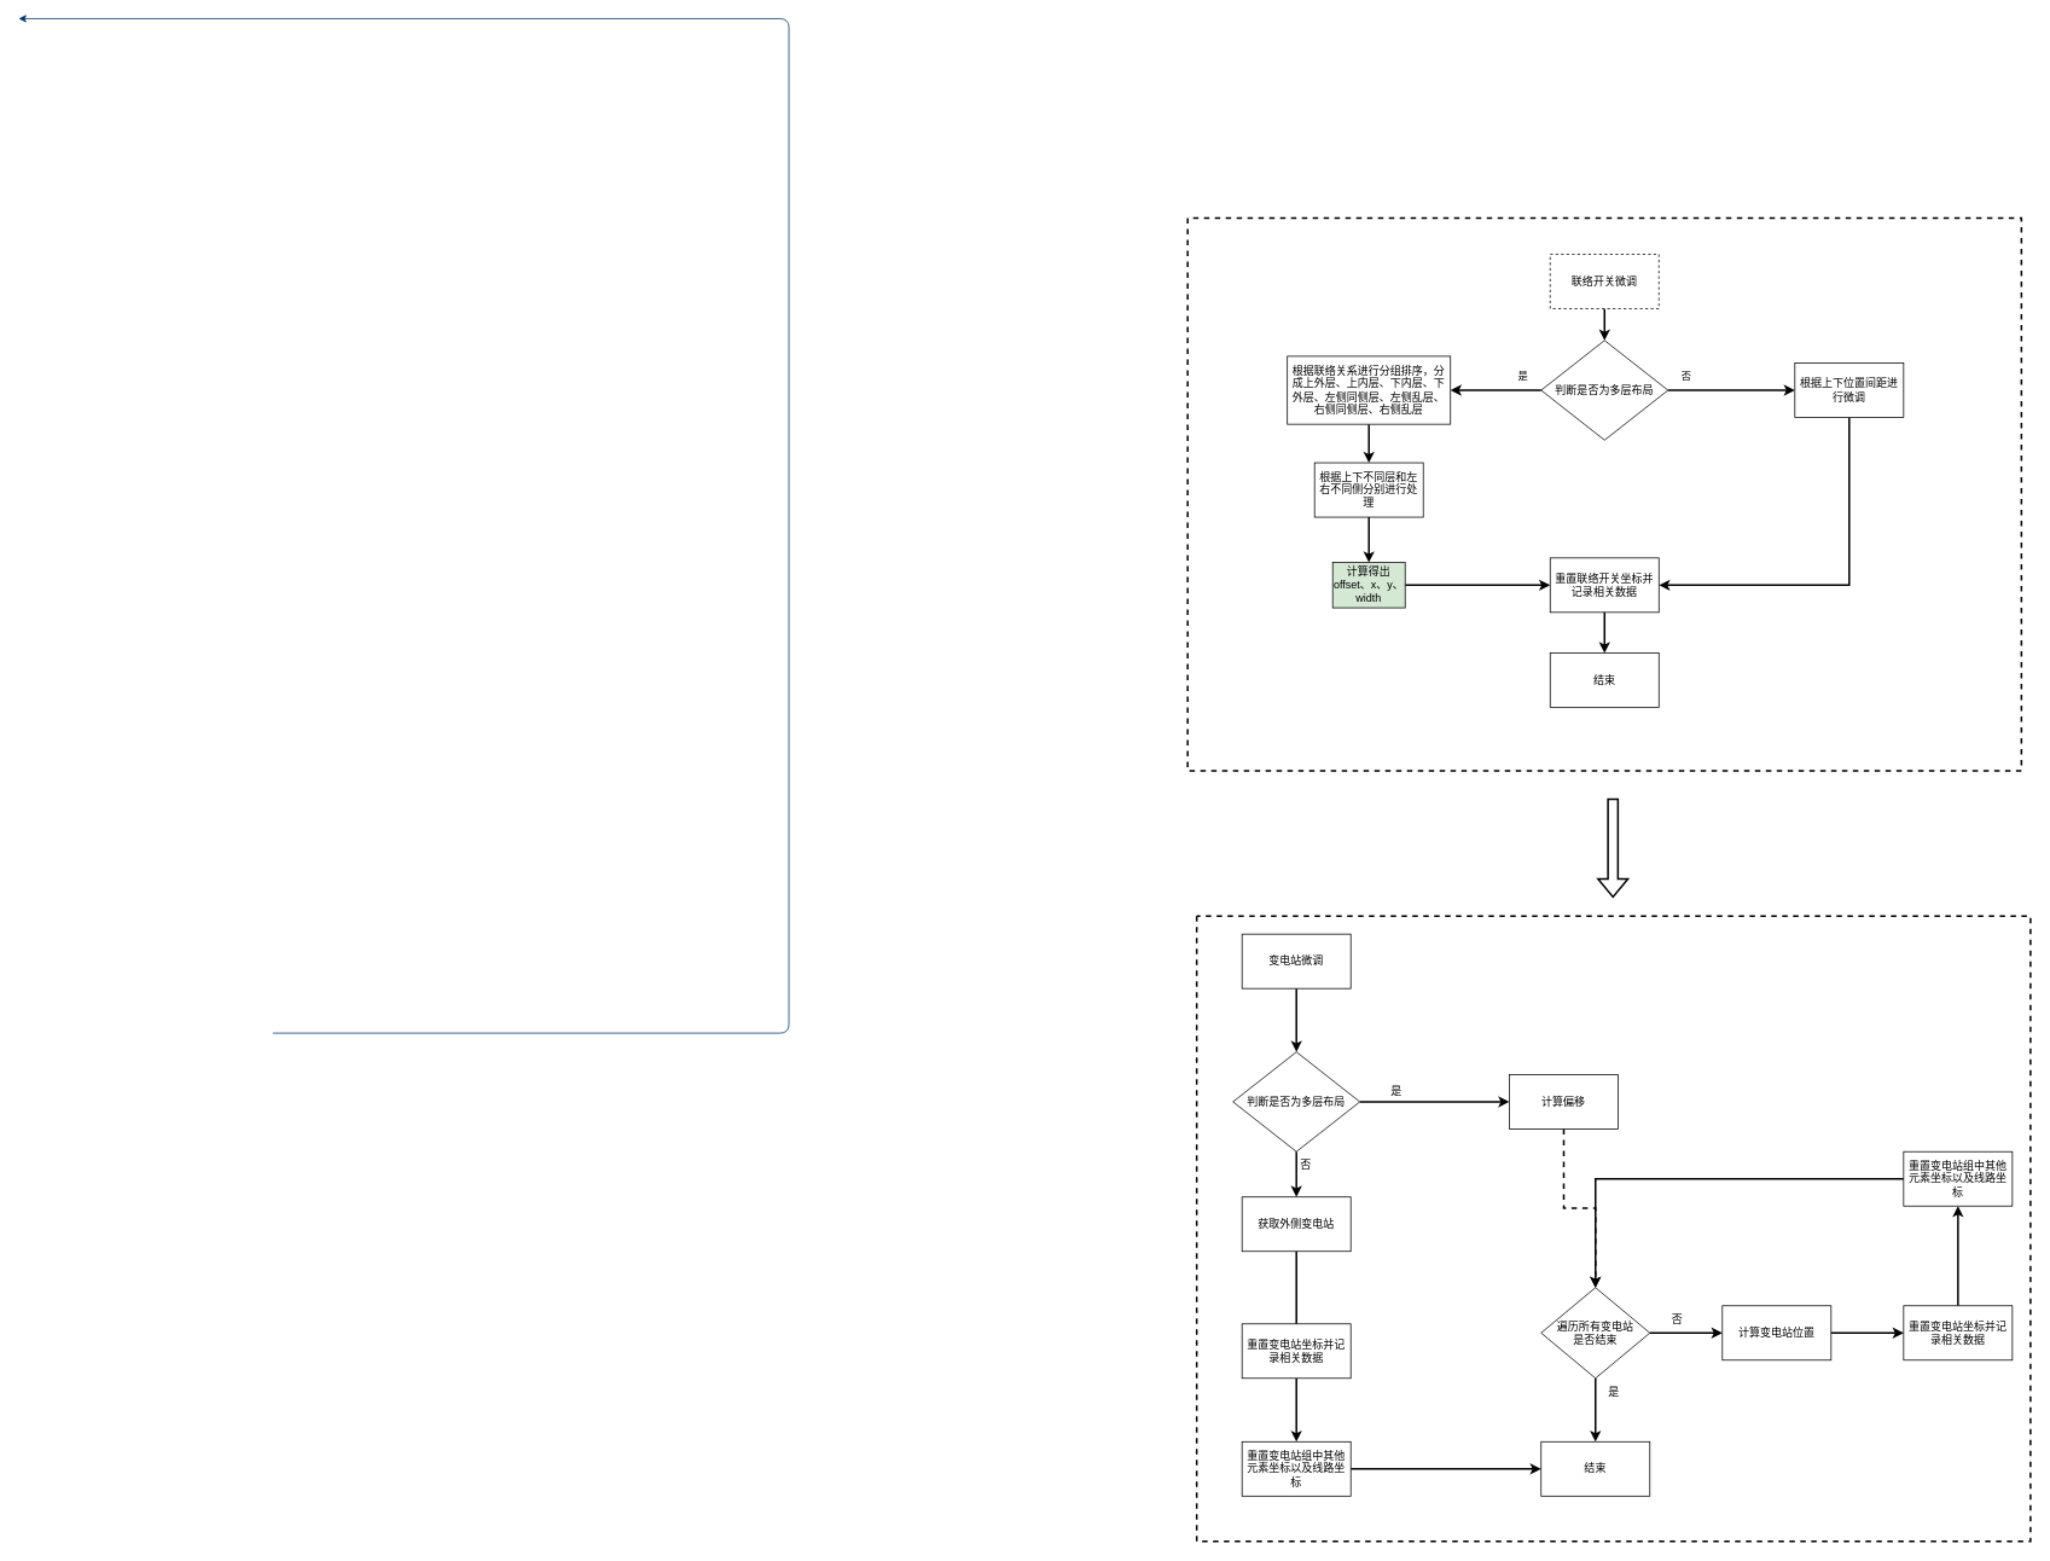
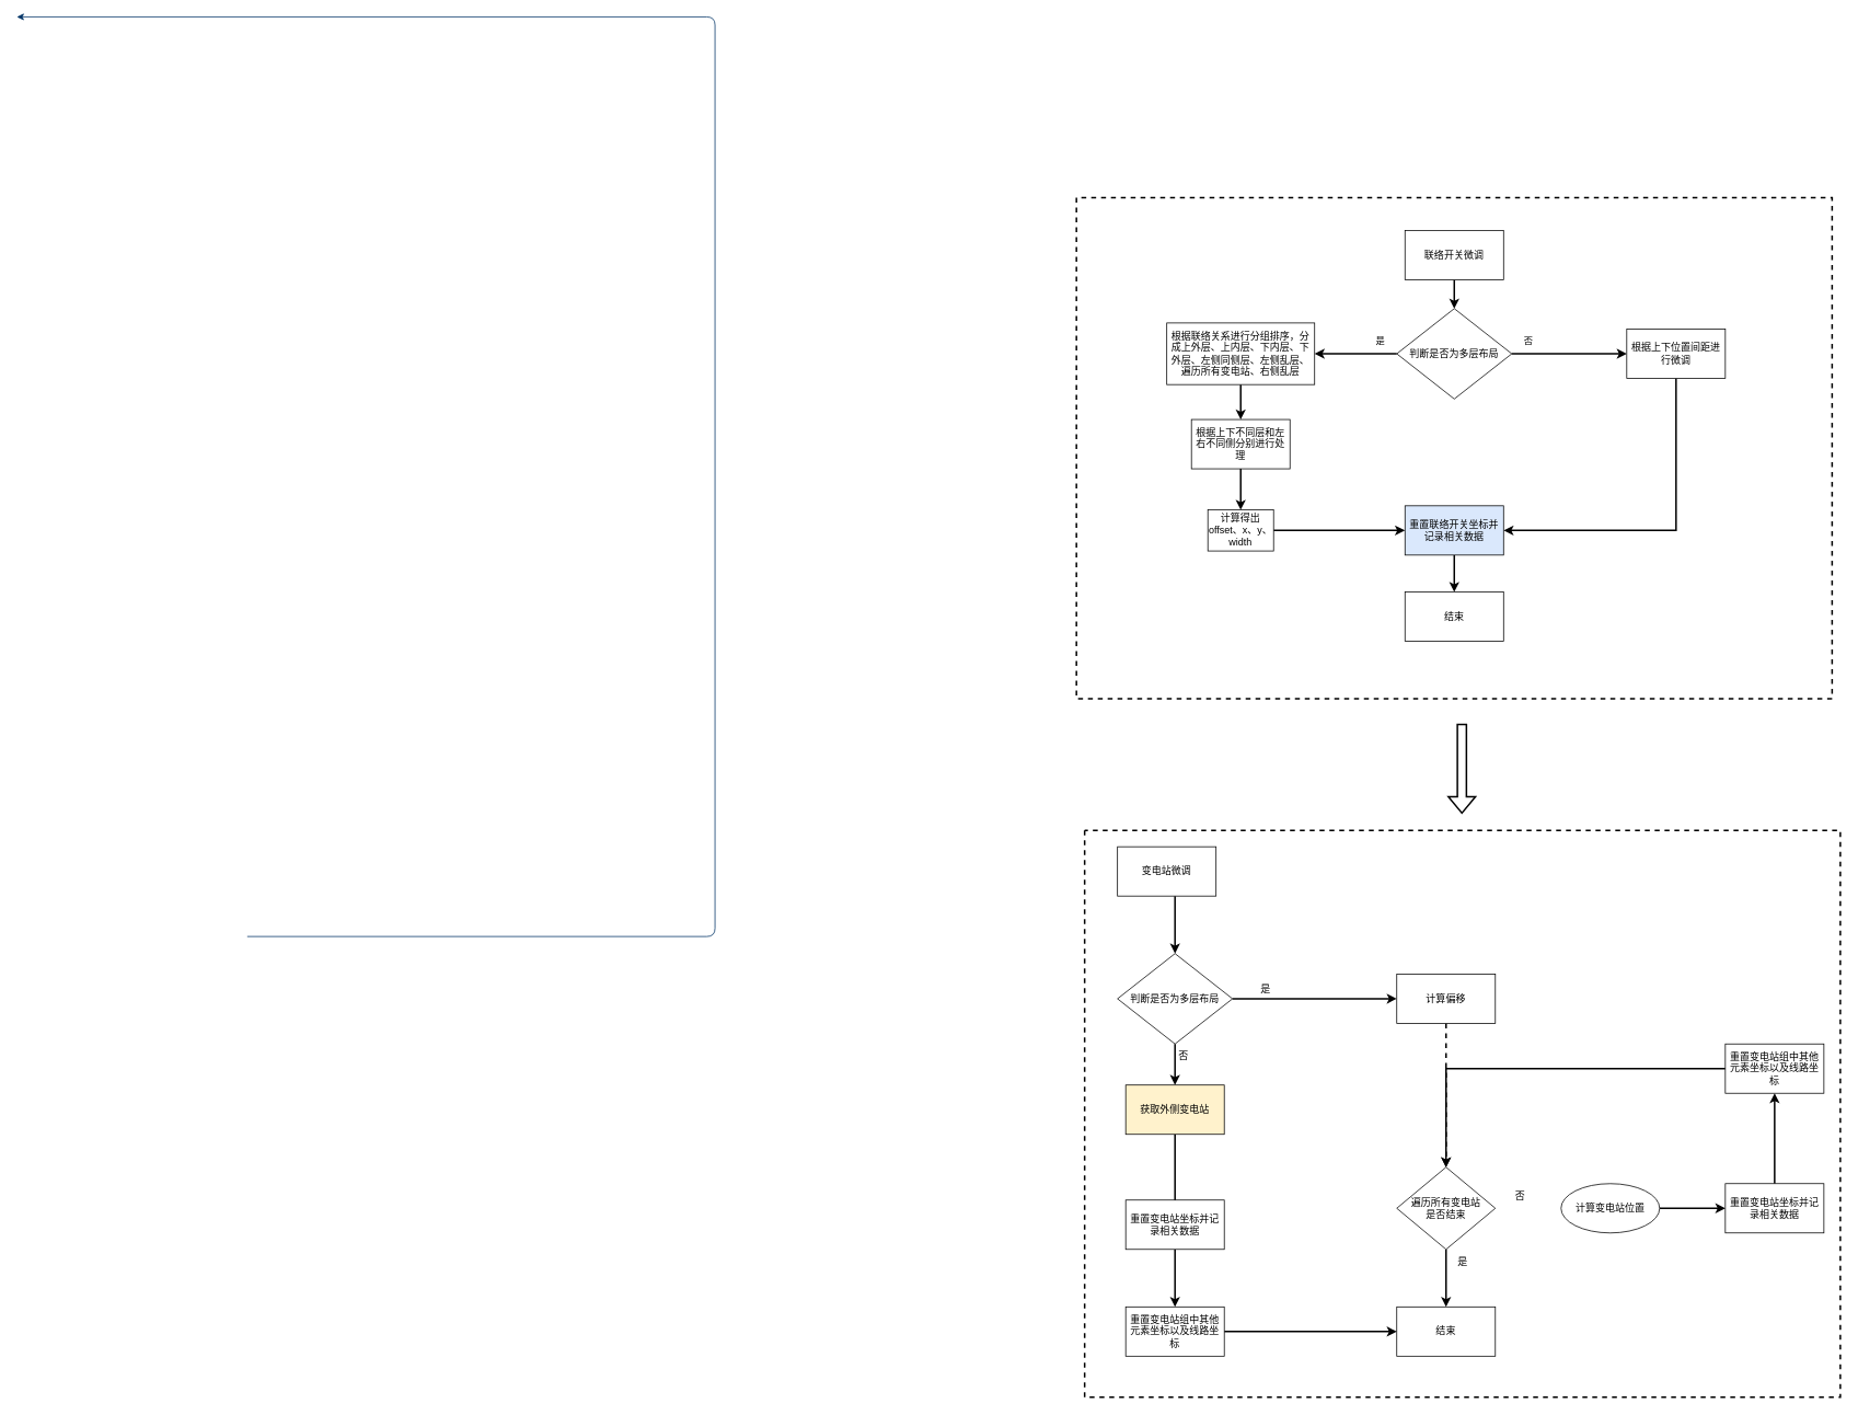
- <mxCell id="31" value="联络开关微调" style="rounded=0;whiteSpace=wrap;html=1;dashed=1;" vertex="1" parent="1"><mxGeometry x="1710" y="280" width="120" height="60" as="geometry" /></mxCell>
+ <mxCell id="31" value="联络开关微调" style="rounded=0;whiteSpace=wrap;html=1;" vertex="1" parent="1"><mxGeometry x="1710" y="280" width="120" height="60" as="geometry" /></mxCell>
- <mxCell id="36" value="根据联络关系进行分组排序，分成上外层、上内层、下内层、下外层、左侧同侧层、左侧乱层、右侧同侧层、右侧乱层" style="whiteSpace=wrap;html=1;rounded=0;" vertex="1" parent="1"><mxGeometry x="1420" y="392.5" width="180" height="75" as="geometry" /></mxCell>
+ <mxCell id="36" value="根据联络关系进行分组排序，分成上外层、上内层、下内层、下外层、左侧同侧层、左侧乱层、遍历所有变电站、右侧乱层" style="whiteSpace=wrap;html=1;rounded=0;" vertex="1" parent="1"><mxGeometry x="1420" y="392.5" width="180" height="75" as="geometry" /></mxCell>
- <mxCell id="40" value="计算得出offset、x、y、width" style="whiteSpace=wrap;html=1;rounded=0;fillColor=#d5e8d4;" vertex="1" parent="1"><mxGeometry x="1470" y="620" width="80" height="50" as="geometry" /></mxCell>
+ <mxCell id="40" value="计算得出offset、x、y、width" style="whiteSpace=wrap;html=1;rounded=0;" vertex="1" parent="1"><mxGeometry x="1470" y="620" width="80" height="50" as="geometry" /></mxCell>
- <mxCell id="42" value="重置联络开关坐标并记录相关数据" style="whiteSpace=wrap;html=1;rounded=0;" vertex="1" parent="1"><mxGeometry x="1710" y="615" width="120" height="60" as="geometry" /></mxCell>
+ <mxCell id="42" value="重置联络开关坐标并记录相关数据" style="whiteSpace=wrap;html=1;rounded=0;fillColor=#dae8fc;" vertex="1" parent="1"><mxGeometry x="1710" y="615" width="120" height="60" as="geometry" /></mxCell>
- <mxCell id="4" value="变电站微调" style="rounded=0;whiteSpace=wrap;html=1;" vertex="1" parent="1"><mxGeometry x="1370" y="1030" width="120" height="60" as="geometry" /></mxCell>
+ <mxCell id="4" value="变电站微调" style="rounded=0;whiteSpace=wrap;html=1;" vertex="1" parent="1"><mxGeometry x="1360" y="1030" width="120" height="60" as="geometry" /></mxCell>
- <mxCell id="9" value="计算偏移" style="whiteSpace=wrap;html=1;rounded=0;" vertex="1" parent="1"><mxGeometry x="1665" y="1185" width="120" height="60" as="geometry" /></mxCell>
+ <mxCell id="9" value="计算偏移" style="whiteSpace=wrap;html=1;rounded=0;" vertex="1" parent="1"><mxGeometry x="1700" y="1185" width="120" height="60" as="geometry" /></mxCell>
- <mxCell id="12" value="获取外侧变电站" style="whiteSpace=wrap;html=1;rounded=0;" vertex="1" parent="1"><mxGeometry x="1370" y="1320" width="120" height="60" as="geometry" /></mxCell>
+ <mxCell id="12" value="获取外侧变电站" style="whiteSpace=wrap;html=1;rounded=0;fillColor=#fff2cc;" vertex="1" parent="1"><mxGeometry x="1370" y="1320" width="120" height="60" as="geometry" /></mxCell>
- <mxCell id="15" style="edgeStyle=orthogonalEdgeStyle;rounded=0;orthogonalLoop=1;jettySize=auto;html=1;exitX=1;exitY=0.5;exitDx=0;exitDy=0;entryX=0;entryY=0.5;entryDx=0;entryDy=0;strokeWidth=2;" edge="1" parent="1" source="16" target="25"><mxGeometry relative="1" as="geometry" /></mxCell>
- <mxCell id="25" value="计算变电站位置" style="whiteSpace=wrap;html=1;rounded=0;" vertex="1" parent="1"><mxGeometry x="1900" y="1440" width="120" height="60" as="geometry" /></mxCell>
+ <mxCell id="25" value="计算变电站位置" style="ellipse;whiteSpace=wrap;html=1;" vertex="1" parent="1"><mxGeometry x="1900" y="1440" width="120" height="60" as="geometry" /></mxCell>
